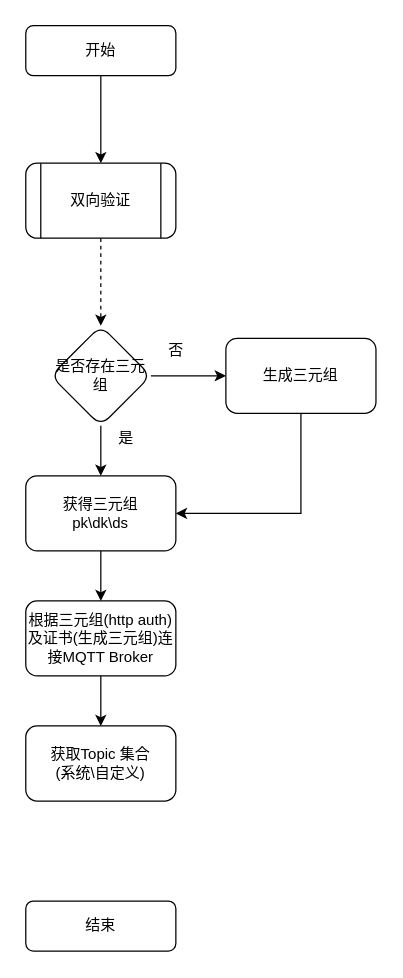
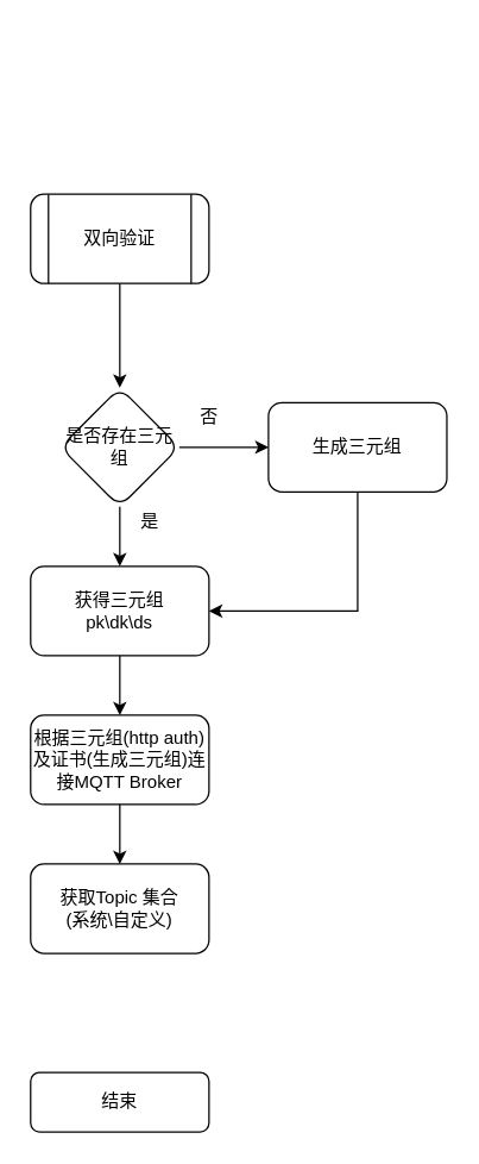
- <mxCell id="3" value="开始" style="rounded=1;whiteSpace=wrap;html=1;fontSize=12;glass=0;strokeWidth=1;shadow=0;" vertex="1" parent="1"><mxGeometry x="20" y="20" width="120" height="40" as="geometry" /></mxCell>
- <mxCell id="2" value="" style="edgeStyle=orthogonalEdgeStyle;rounded=0;orthogonalLoop=1;jettySize=auto;html=1;" edge="1" parent="1" source="3" target="6"><mxGeometry relative="1" as="geometry" /></mxCell>
- <mxCell id="5" value="" style="edgeStyle=orthogonalEdgeStyle;rounded=0;orthogonalLoop=1;jettySize=auto;html=1;dashed=1;" edge="1" parent="1" source="6" target="11"><mxGeometry relative="1" as="geometry" /></mxCell>
+ <mxCell id="5" value="" style="edgeStyle=orthogonalEdgeStyle;rounded=0;orthogonalLoop=1;jettySize=auto;html=1;" edge="1" parent="1" source="6" target="11"><mxGeometry relative="1" as="geometry" /></mxCell>
